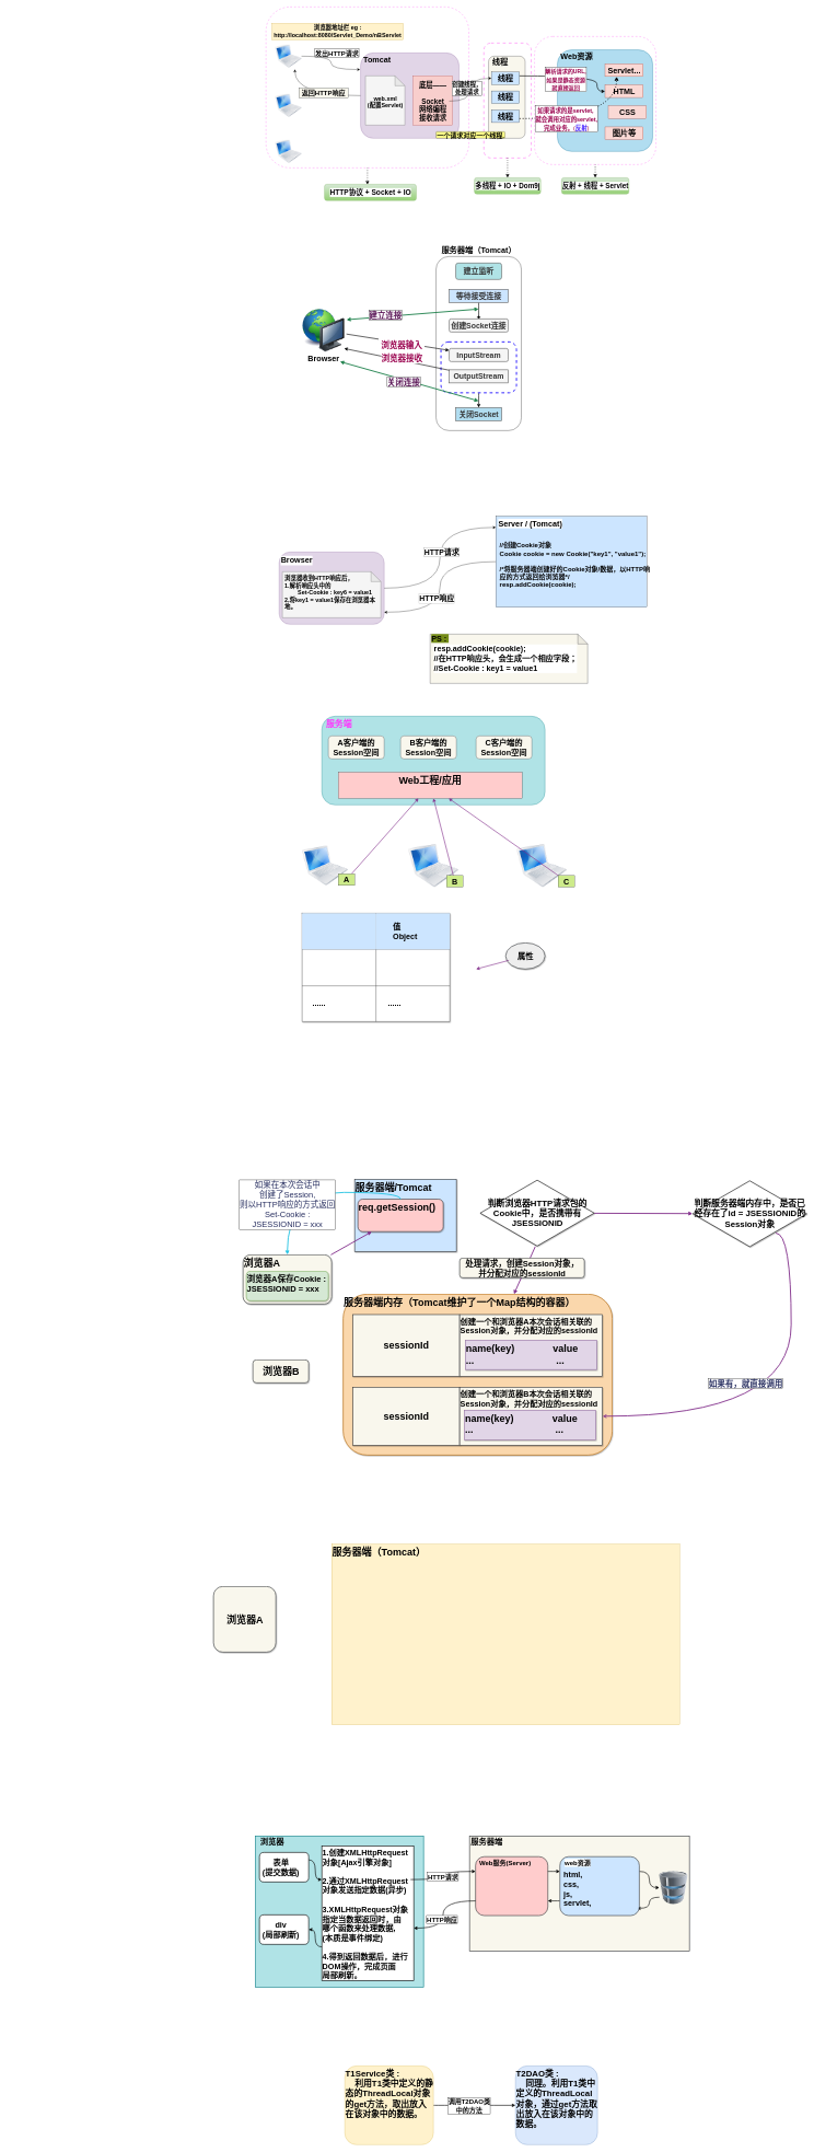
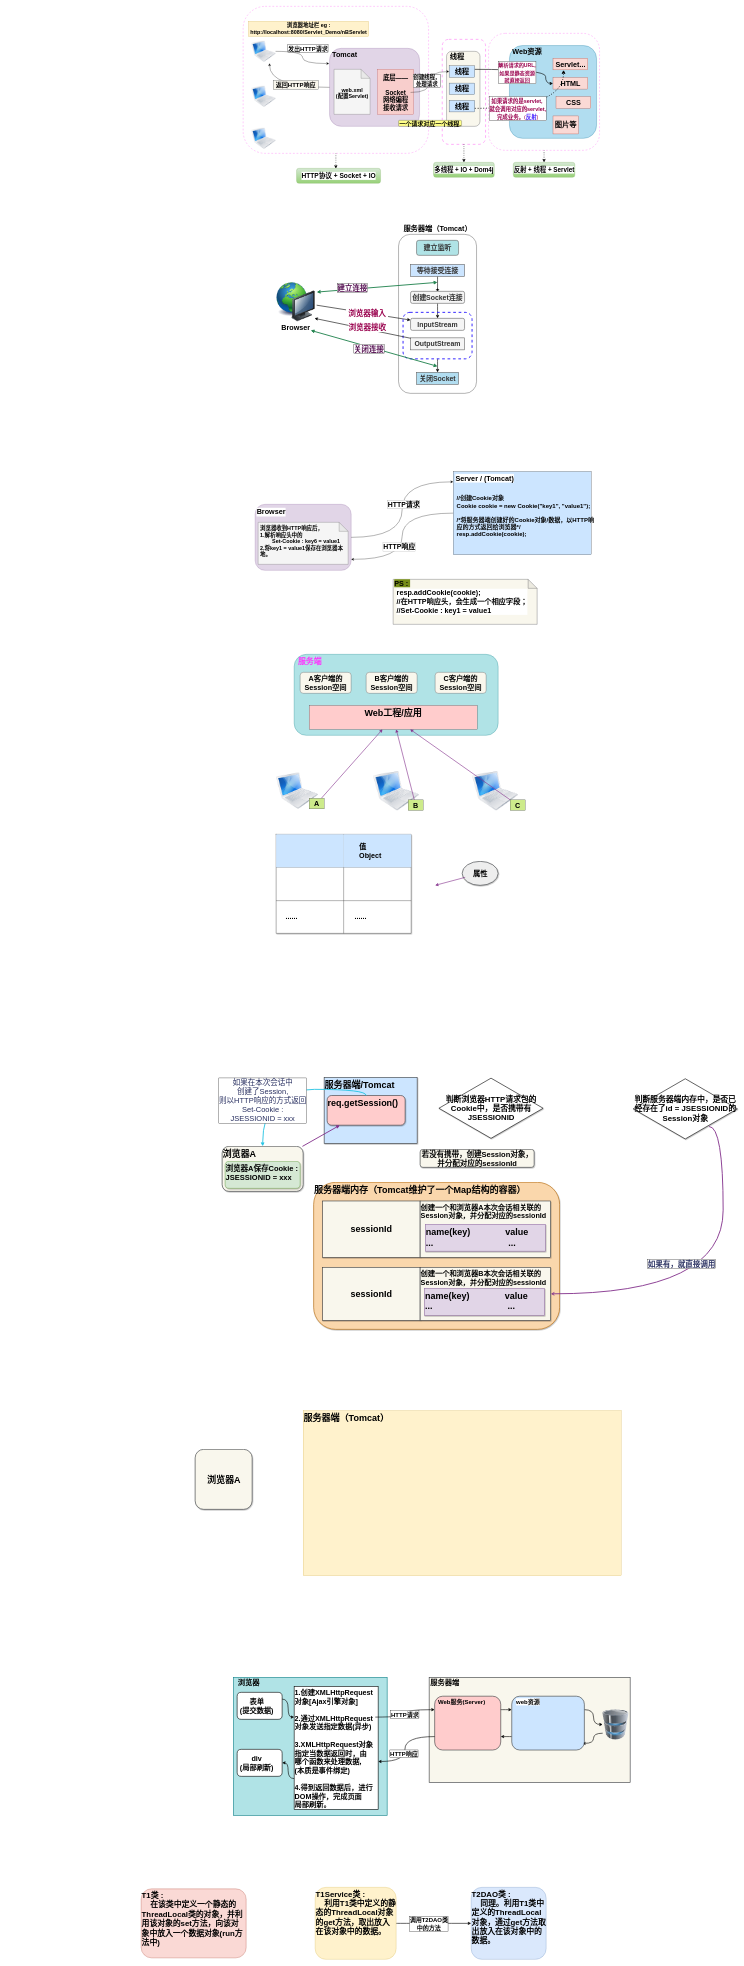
- <mxCell id="139" value="图片等" style="text;strokeColor=#ae4132;fillColor=#fad9d5;html=1;fontSize=24;fontStyle=1;verticalAlign=middle;align=center;" parent="133" vertex="1"><mxGeometry x="145.161" y="234.667" width="116.129" height="38.4" as="geometry" /></mxCell>
+ <mxCell id="139" value="图片等" style="text;strokeColor=#ae4132;fillColor=#fad9d5;html=1;fontSize=24;fontStyle=1;verticalAlign=middle;align=center;" parent="133" vertex="1"><mxGeometry x="145.161" y="234.667" width="85" height="60" as="geometry" /></mxCell>
- <mxCell id="170" value="多线程 + IO + Dom9j" style="text;html=1;fontSize=21;fontStyle=1;verticalAlign=middle;align=center;rounded=1;labelBackgroundColor=#ffffff;strokeColor=#82b366;fillColor=#d5e8d4;gradientColor=#97d077;" parent="1" vertex="1"><mxGeometry x="1444.78" y="540" width="202.14" height="50" as="geometry" /></mxCell>
+ <mxCell id="170" value="多线程 + IO + Dom4j" style="text;html=1;fontSize=21;fontStyle=1;verticalAlign=middle;align=center;rounded=1;labelBackgroundColor=#ffffff;strokeColor=#82b366;fillColor=#d5e8d4;gradientColor=#97d077;" parent="1" vertex="1"><mxGeometry x="1444.78" y="540" width="202.14" height="50" as="geometry" /></mxCell>
+ <mxCell id="182" value="" style="edgeStyle=orthogonalEdgeStyle;curved=1;rounded=0;orthogonalLoop=1;jettySize=auto;html=1;strokeWidth=2;fontSize=21;fontColor=#99004D;" parent="1" source="183" target="187" edge="1"><mxGeometry relative="1" as="geometry" /></mxCell>
- <mxCell id="193" value="&lt;b&gt;&lt;font style=&quot;font-size: 25px&quot;&gt;浏览器输入&lt;/font&gt;&lt;/b&gt;" style="text;html=1;align=center;verticalAlign=middle;resizable=0;points=[];autosize=1;fontSize=21;fontColor=#99004D;fillColor=#ffffff;" parent="1" vertex="1"><mxGeometry x="1153" y="1028" width="140" height="40" as="geometry" /></mxCell>
+ <mxCell id="193" value="&lt;b&gt;&lt;font style=&quot;font-size: 25px&quot;&gt;浏览器输入&lt;/font&gt;&lt;/b&gt;" style="text;html=1;align=center;verticalAlign=middle;resizable=0;points=[];autosize=1;fontSize=21;fontColor=#99004D;fillColor=#ffffff;" parent="1" vertex="1"><mxGeometry x="1153" y="1028" width="140" height="30" as="geometry" /></mxCell>
- <mxCell id="63" value="" style="edgeStyle=none;rounded=0;orthogonalLoop=1;jettySize=auto;html=1;strokeColor=#83308C;strokeWidth=3;fontSize=25;fontColor=#293061;" parent="1" source="64" target="65" edge="1"><mxGeometry relative="1" as="geometry" /></mxCell>
- <mxCell id="62" value="" style="edgeStyle=none;rounded=0;orthogonalLoop=1;jettySize=auto;html=1;strokeColor=#83308C;strokeWidth=3;fontSize=26;fontColor=#FF33FF;exitX=0.483;exitY=0.989;exitDx=0;exitDy=0;exitPerimeter=0;" parent="1" source="64" target="66" edge="1"><mxGeometry relative="1" as="geometry"><mxPoint x="1586.25" y="3879.25" as="targetPoint" /></mxGeometry></mxCell>
- <mxCell id="77" value="处理请求，创建Session对象，&lt;br&gt;并分配对应的sessionId" style="text;fillColor=#f9f7ed;html=1;fontSize=25;fontStyle=1;verticalAlign=middle;align=center;rounded=1;shadow=1;labelBackgroundColor=none;sketch=0;strokeColor=#36393d;strokeWidth=2;" parent="1" vertex="1"><mxGeometry x="1400" y="3830" width="380" height="60" as="geometry" /></mxCell>
+ <mxCell id="77" value="若没有携带，创建Session对象，&lt;br&gt;并分配对应的sessionId" style="text;fillColor=#f9f7ed;html=1;fontSize=25;fontStyle=1;verticalAlign=middle;align=center;rounded=1;shadow=1;labelBackgroundColor=none;sketch=0;strokeColor=#36393d;strokeWidth=2;" parent="1" vertex="1"><mxGeometry x="1400" y="3830" width="380" height="60" as="geometry" /></mxCell>
- <mxCell id="61" value="浏览器B" style="text;fillColor=#f9f7ed;html=1;fontSize=30;fontStyle=1;verticalAlign=middle;align=center;rounded=1;shadow=1;labelBackgroundColor=none;sketch=0;strokeColor=#36393d;strokeWidth=2;" parent="1" vertex="1"><mxGeometry x="770" y="4140" width="170" height="70" as="geometry" /></mxCell>
- <mxCell id="103" value="html,&lt;br&gt;css,&lt;br&gt;js,&lt;br&gt;servlet,&lt;br&gt;" style="text;strokeColor=none;fillColor=none;html=1;fontSize=24;fontStyle=1;verticalAlign=middle;align=left;" parent="92" vertex="1"><mxGeometry x="285.121" y="98.718" width="176.074" height="125.641" as="geometry" /></mxCell>
+ <mxCell id="123" value="T1类 :&amp;nbsp;&lt;br&gt;&amp;nbsp; &amp;nbsp; 在该类中定义一个静态的ThreadLocal类的对象，并利用该对象的set方法，向该对象中放入一个数据对象(run方法中)" style="text;fillColor=#fad9d5;html=1;fontSize=26;fontStyle=1;verticalAlign=top;align=left;rounded=1;labelBackgroundColor=none;strokeColor=#ae4132;whiteSpace=wrap;" parent="1" vertex="1"><mxGeometry x="470" y="6295" width="350" height="230" as="geometry" /></mxCell>
